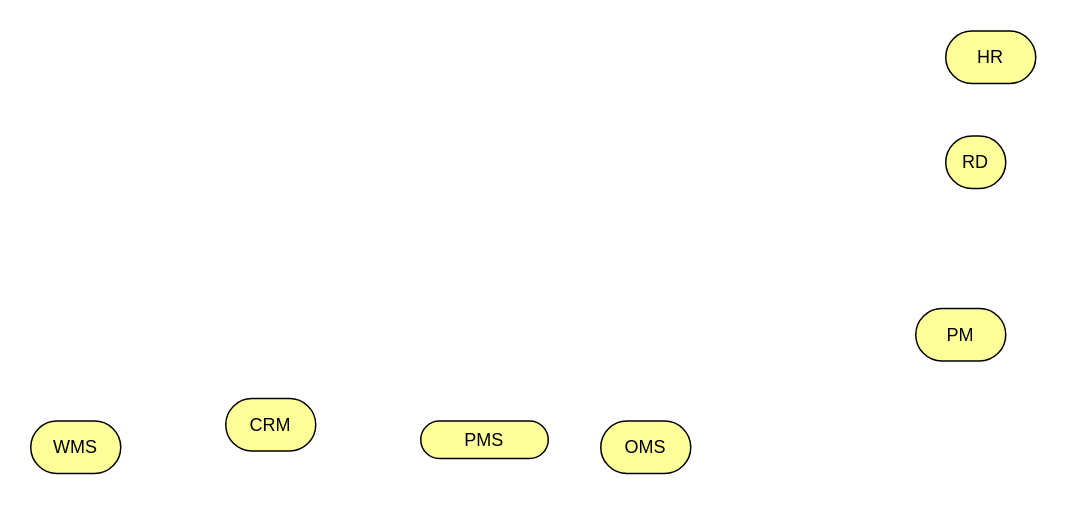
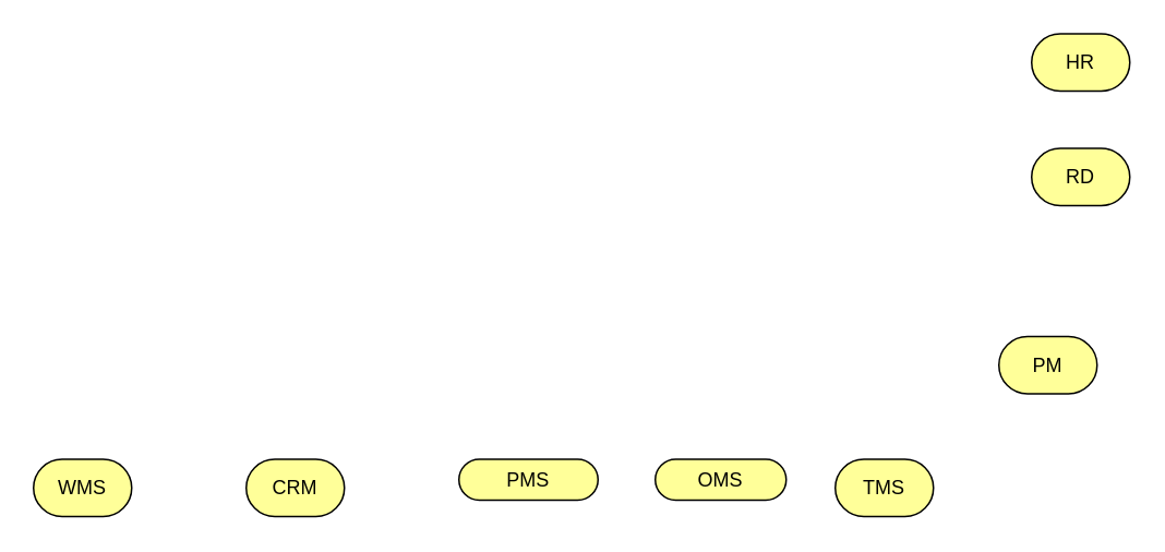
- <mxCell id="5" value="RD" style="html=1;outlineConnect=0;whiteSpace=wrap;fillColor=#ffff99;shape=mxgraph.archimate3.service;" vertex="1" parent="1"><mxGeometry x="630" y="90" width="40" height="35" as="geometry" /></mxCell>
+ <mxCell id="5" value="RD" style="html=1;outlineConnect=0;whiteSpace=wrap;fillColor=#ffff99;shape=mxgraph.archimate3.service;" vertex="1" parent="1"><mxGeometry x="630" y="90" width="60" height="35" as="geometry" /></mxCell>
- <mxCell id="3" value="CRM" style="html=1;outlineConnect=0;whiteSpace=wrap;fillColor=#ffff99;shape=mxgraph.archimate3.service;" vertex="1" parent="1"><mxGeometry x="150" y="265" width="60" height="35" as="geometry" /></mxCell>
+ <mxCell id="3" value="CRM" style="html=1;outlineConnect=0;whiteSpace=wrap;fillColor=#ffff99;shape=mxgraph.archimate3.service;" vertex="1" parent="1"><mxGeometry x="150" y="280" width="60" height="35" as="geometry" /></mxCell>
- <mxCell id="8" value="OMS" style="html=1;outlineConnect=0;whiteSpace=wrap;fillColor=#ffff99;shape=mxgraph.archimate3.service;" vertex="1" parent="1"><mxGeometry x="400" y="280" width="60" height="35" as="geometry" /></mxCell>
+ <mxCell id="8" value="OMS" style="html=1;outlineConnect=0;whiteSpace=wrap;fillColor=#ffff99;shape=mxgraph.archimate3.service;" vertex="1" parent="1"><mxGeometry x="400" y="280" width="80" height="25" as="geometry" /></mxCell>
+ <mxCell id="9" value="TMS" style="html=1;outlineConnect=0;whiteSpace=wrap;fillColor=#ffff99;shape=mxgraph.archimate3.service;" vertex="1" parent="1"><mxGeometry x="510" y="280" width="60" height="35" as="geometry" /></mxCell>
